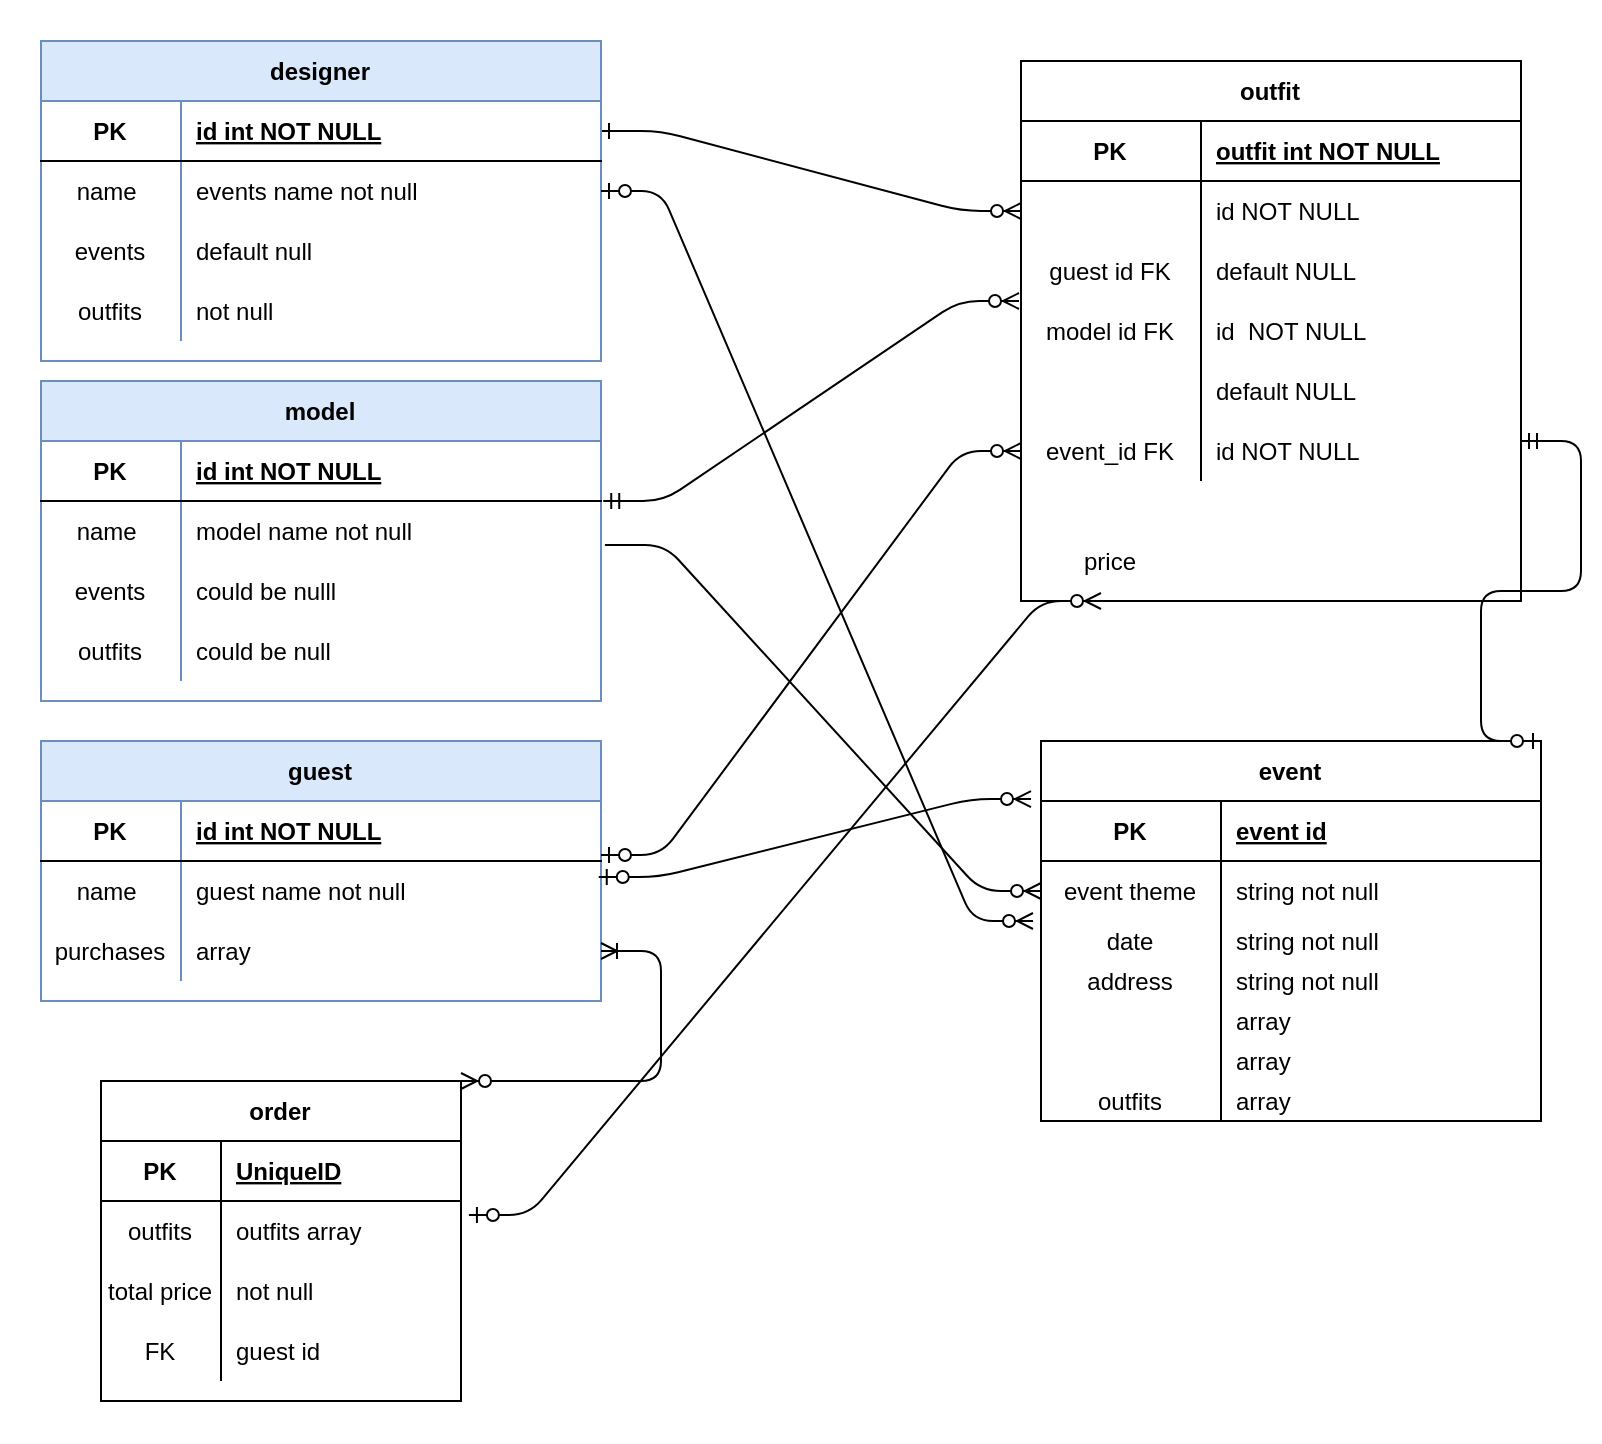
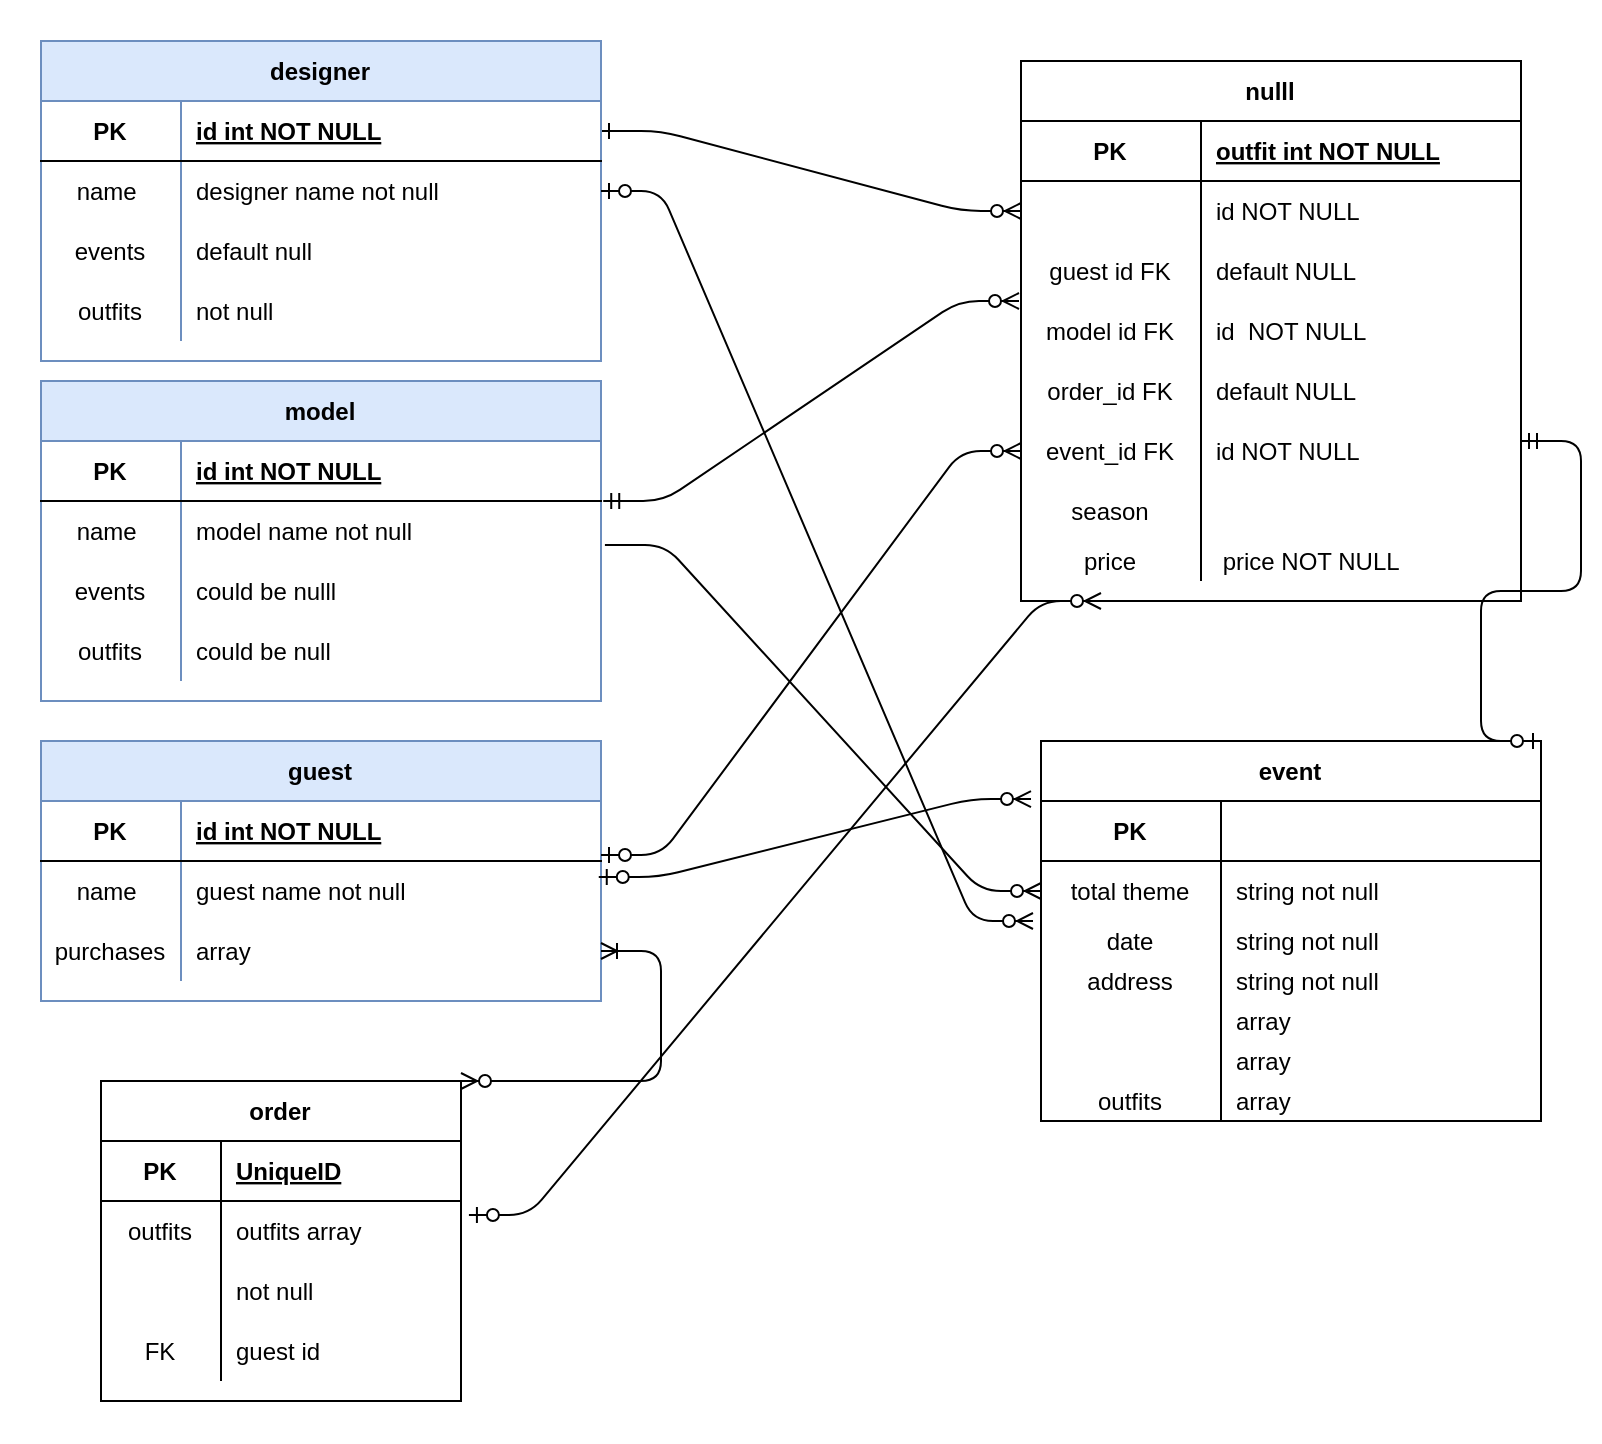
- <mxCell id="3" value="outfit" style="shape=table;startSize=30;container=1;collapsible=1;childLayout=tableLayout;fixedRows=1;rowLines=0;fontStyle=1;align=center;resizeLast=1;" parent="1" vertex="1"><mxGeometry x="510" y="30" width="250" height="270" as="geometry" /></mxCell>
+ <mxCell id="3" value="nulll" style="shape=table;startSize=30;container=1;collapsible=1;childLayout=tableLayout;fixedRows=1;rowLines=0;fontStyle=1;align=center;resizeLast=1;" parent="1" vertex="1"><mxGeometry x="510" y="30" width="250" height="270" as="geometry" /></mxCell>
- <mxCell id="52" value="events name not null " style="shape=partialRectangle;overflow=hidden;connectable=0;fillColor=none;top=0;left=0;bottom=0;right=0;align=left;spacingLeft=6;" parent="50" vertex="1"><mxGeometry x="70" width="210" height="30" as="geometry" /></mxCell>
+ <mxCell id="52" value="designer name not null " style="shape=partialRectangle;overflow=hidden;connectable=0;fillColor=none;top=0;left=0;bottom=0;right=0;align=left;spacingLeft=6;" parent="50" vertex="1"><mxGeometry x="70" width="210" height="30" as="geometry" /></mxCell>
+ <mxCell id="16" value="order_id FK" style="shape=partialRectangle;overflow=hidden;connectable=0;fillColor=none;top=0;left=0;bottom=0;right=0;" vertex="1" parent="15"><mxGeometry width="90" height="30" as="geometry" /></mxCell>
+ <mxCell id="22" value="season" style="shape=partialRectangle;overflow=hidden;connectable=0;fillColor=none;top=0;left=0;bottom=0;right=0;" vertex="1" parent="21"><mxGeometry width="90" height="30" as="geometry" /></mxCell>
+ <mxCell id="25" value=" price NOT NULL" style="shape=partialRectangle;overflow=hidden;connectable=0;fillColor=none;top=0;left=0;bottom=0;right=0;align=left;spacingLeft=6;" vertex="1" parent="23"><mxGeometry x="90" width="160" height="20" as="geometry" /></mxCell>
- <mxCell id="29" value="event id" style="shape=partialRectangle;overflow=hidden;connectable=0;fillColor=none;top=0;left=0;bottom=0;right=0;align=left;spacingLeft=6;fontStyle=5;" parent="27" vertex="1"><mxGeometry x="90" width="160" height="30" as="geometry" /></mxCell>
- <mxCell id="31" value="event theme" style="shape=partialRectangle;overflow=hidden;connectable=0;fillColor=none;top=0;left=0;bottom=0;right=0;" vertex="1" parent="30"><mxGeometry width="90" height="30" as="geometry" /></mxCell>
+ <mxCell id="31" value="total theme" style="shape=partialRectangle;overflow=hidden;connectable=0;fillColor=none;top=0;left=0;bottom=0;right=0;" vertex="1" parent="30"><mxGeometry width="90" height="30" as="geometry" /></mxCell>
- <mxCell id="96" value="total price" style="shape=partialRectangle;connectable=0;fillColor=none;top=0;left=0;bottom=0;right=0;editable=1;overflow=hidden;" vertex="1" parent="95"><mxGeometry width="60" height="30" as="geometry" /></mxCell>
